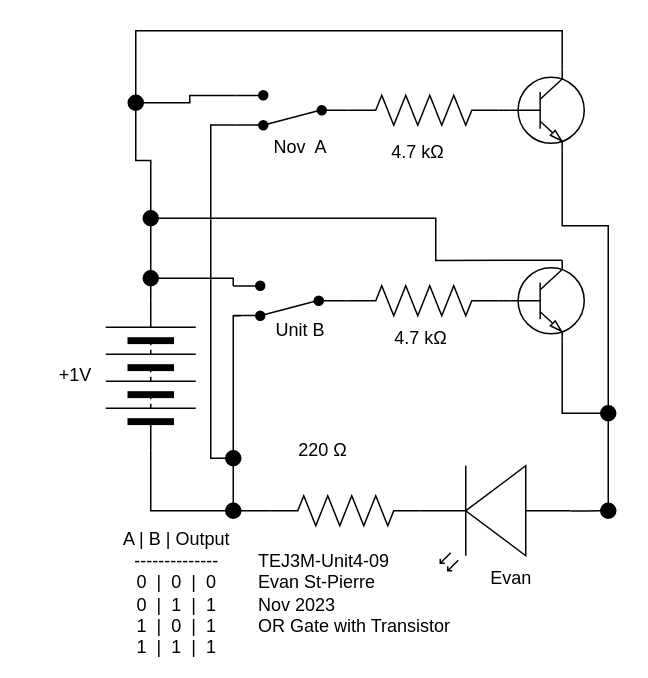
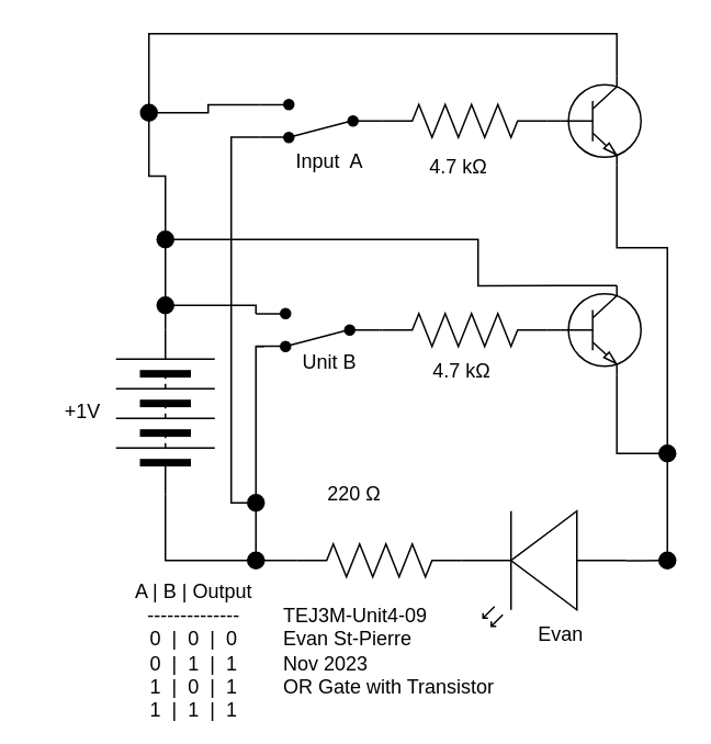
- <mxCell id="41" value="Nov&amp;nbsp; A" style="text;strokeColor=none;align=center;fillColor=none;html=1;verticalAlign=middle;whiteSpace=wrap;rounded=0;" parent="1" vertex="1"><mxGeometry x="170" y="83" width="60" height="30" as="geometry" /></mxCell>
+ <mxCell id="41" value="Input&amp;nbsp; A" style="text;strokeColor=none;align=center;fillColor=none;html=1;verticalAlign=middle;whiteSpace=wrap;rounded=0;" parent="1" vertex="1"><mxGeometry x="170" y="83" width="60" height="30" as="geometry" /></mxCell>
